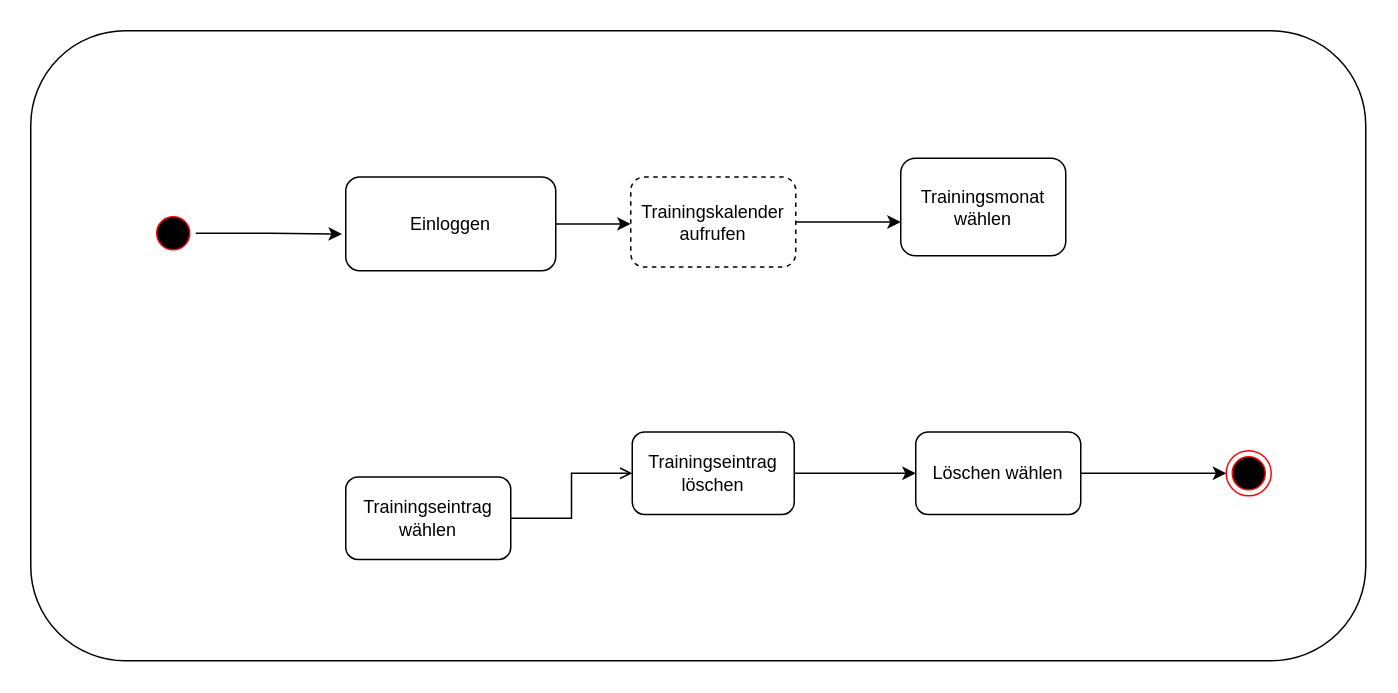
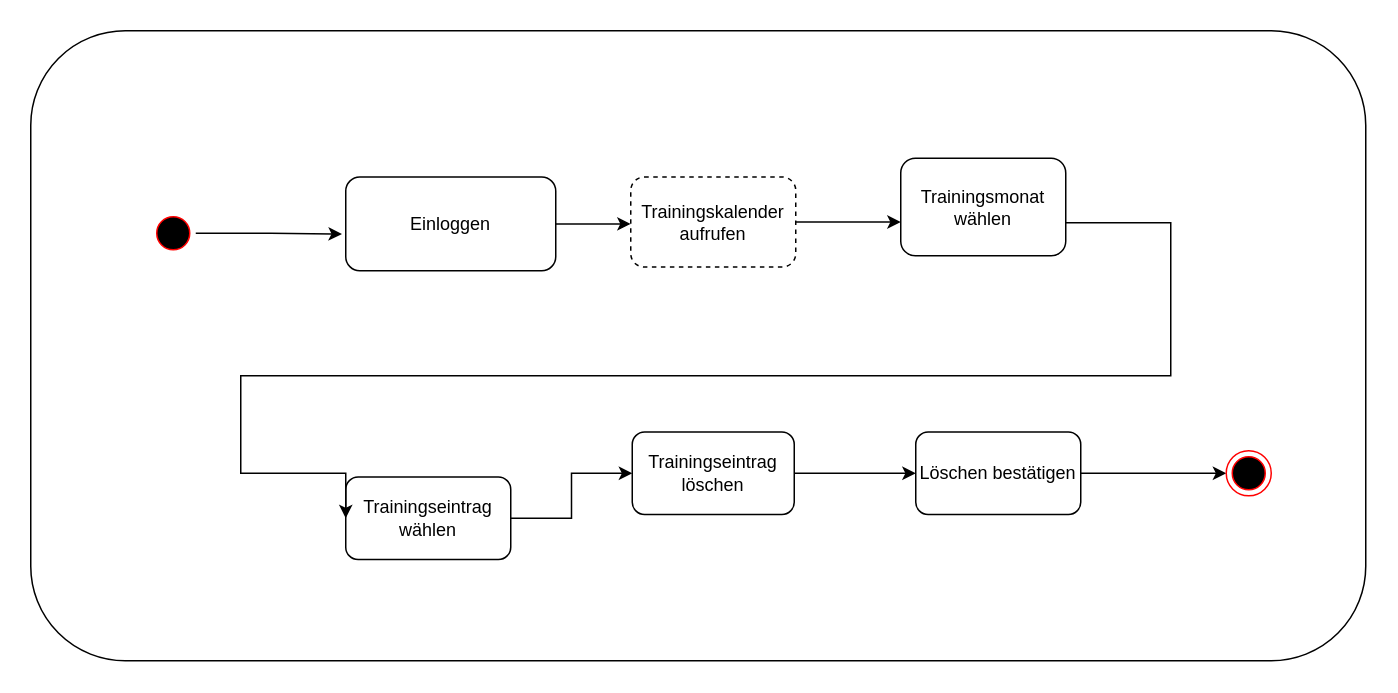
+ <mxCell id="8" style="edgeStyle=orthogonalEdgeStyle;rounded=0;orthogonalLoop=1;jettySize=auto;html=1;entryX=0;entryY=0.5;entryDx=0;entryDy=0;" parent="1" source="9" target="7" edge="1"><mxGeometry relative="1" as="geometry"><mxPoint x="89" y="361.08" as="targetPoint" /><Array as="points"><mxPoint x="780" y="148" /><mxPoint x="780" y="250" /><mxPoint x="160" y="250" /><mxPoint x="160" y="315" /></Array></mxGeometry></mxCell>
- <mxCell id="6" style="edgeStyle=orthogonalEdgeStyle;rounded=0;orthogonalLoop=1;jettySize=auto;html=1;entryX=0;entryY=0.5;entryDx=0;entryDy=0;endArrow=open;" parent="1" source="7" target="15" edge="1"><mxGeometry relative="1" as="geometry" /></mxCell>
+ <mxCell id="6" style="edgeStyle=orthogonalEdgeStyle;rounded=0;orthogonalLoop=1;jettySize=auto;html=1;entryX=0;entryY=0.5;entryDx=0;entryDy=0;" parent="1" source="7" target="15" edge="1"><mxGeometry relative="1" as="geometry" /></mxCell>
- <mxCell id="17" value="Löschen wählen" style="rounded=1;whiteSpace=wrap;html=1;" parent="1" vertex="1"><mxGeometry x="610" y="287.5" width="110" height="55" as="geometry" /></mxCell>
+ <mxCell id="17" value="Löschen bestätigen" style="rounded=1;whiteSpace=wrap;html=1;" parent="1" vertex="1"><mxGeometry x="610" y="287.5" width="110" height="55" as="geometry" /></mxCell>
